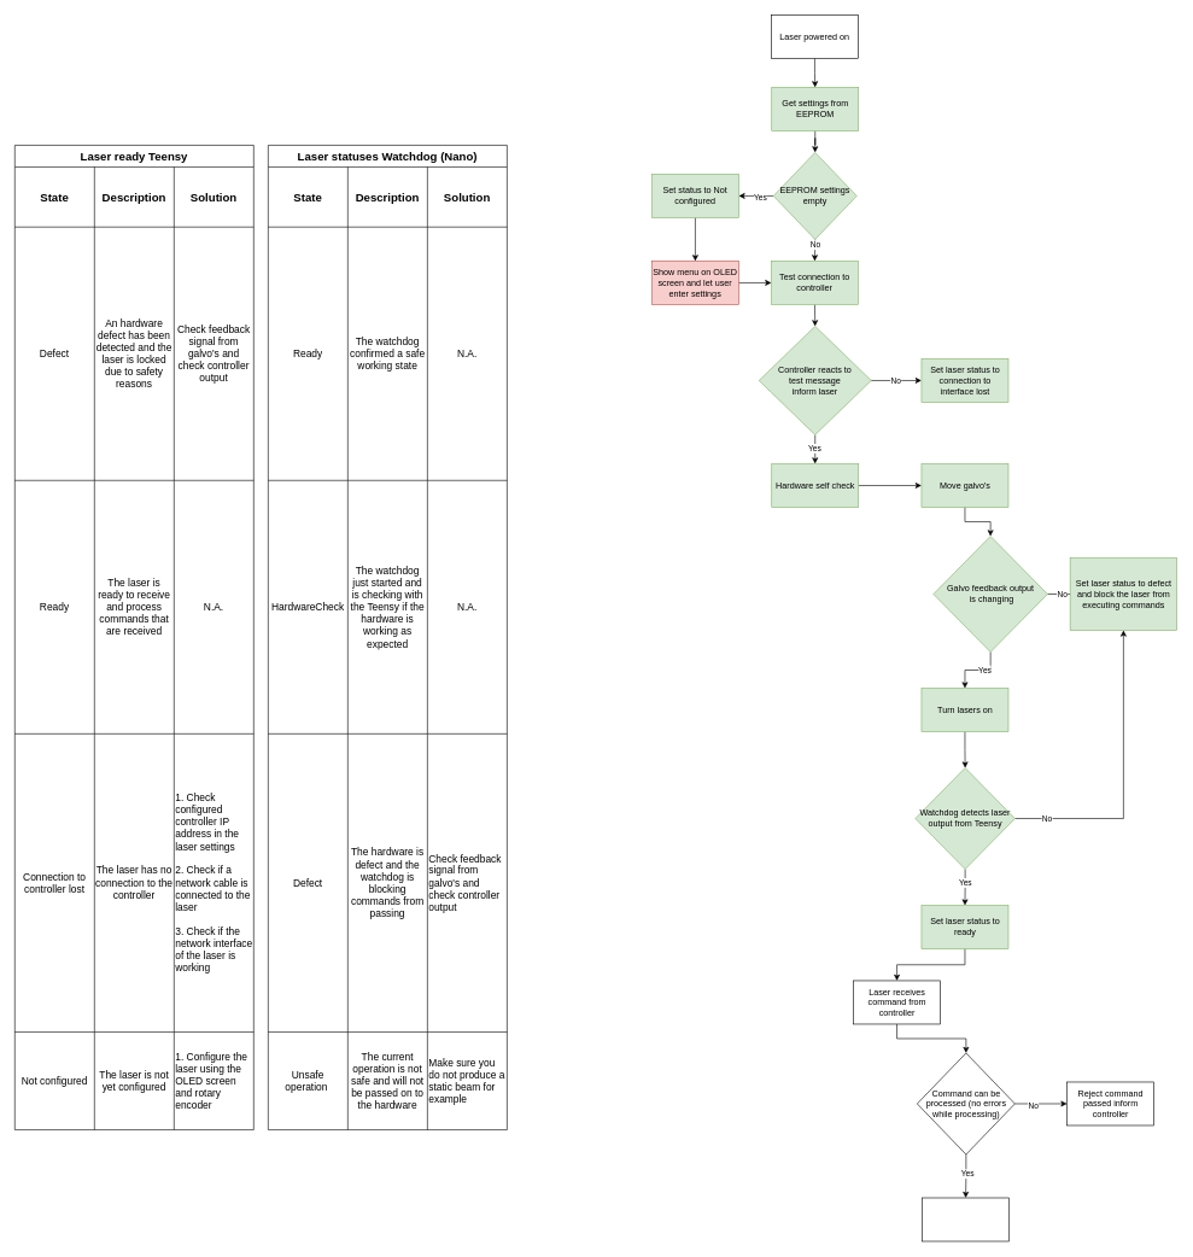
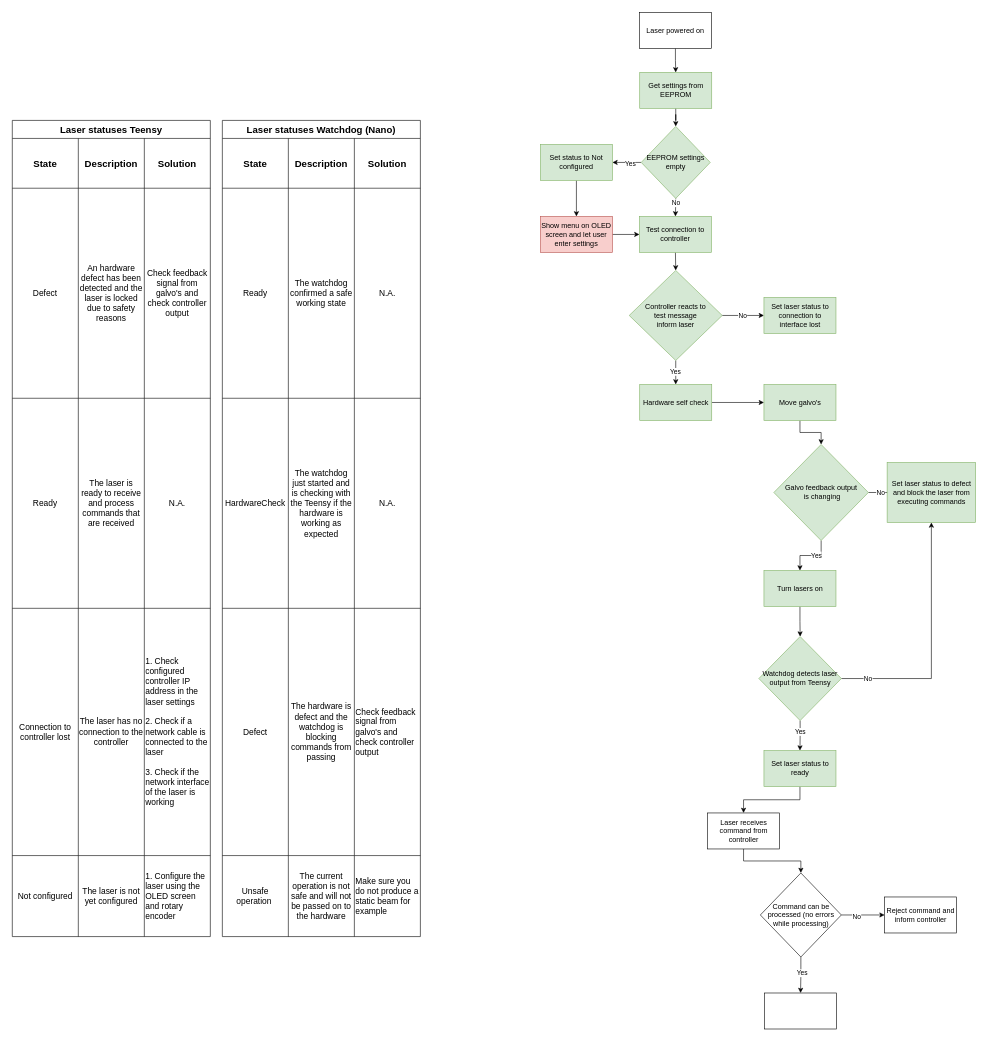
- <mxCell id="14" value="Laser ready Teensy" style="shape=table;startSize=30;container=1;collapsible=0;childLayout=tableLayout;strokeColor=default;fontSize=16;fontStyle=1" vertex="1" parent="1"><mxGeometry x="20" y="200" width="330" height="1360" as="geometry" /></mxCell>
+ <mxCell id="14" value="Laser statuses Teensy" style="shape=table;startSize=30;container=1;collapsible=0;childLayout=tableLayout;strokeColor=default;fontSize=16;fontStyle=1" vertex="1" parent="1"><mxGeometry x="20" y="200" width="330" height="1360" as="geometry" /></mxCell>
- <mxCell id="50" value="Reject command passed inform controller" style="whiteSpace=wrap;html=1;rounded=0;" vertex="1" parent="1"><mxGeometry x="1473.5" y="1494" width="120" height="60" as="geometry" /></mxCell>
+ <mxCell id="50" value="Reject command and inform controller" style="whiteSpace=wrap;html=1;rounded=0;" vertex="1" parent="1"><mxGeometry x="1473.5" y="1494" width="120" height="60" as="geometry" /></mxCell>
